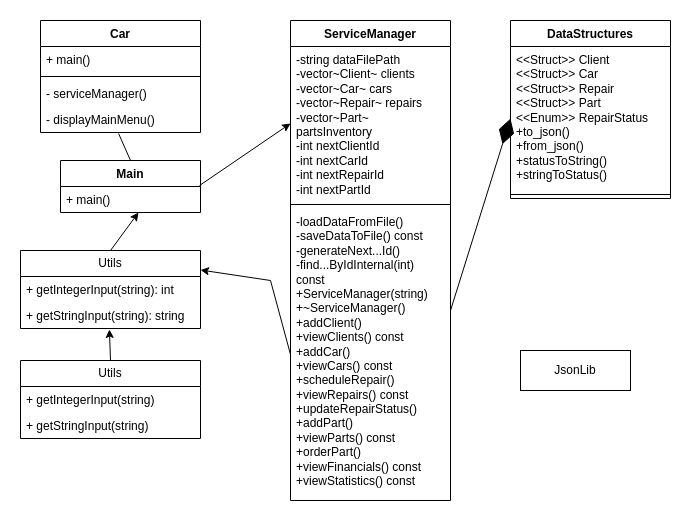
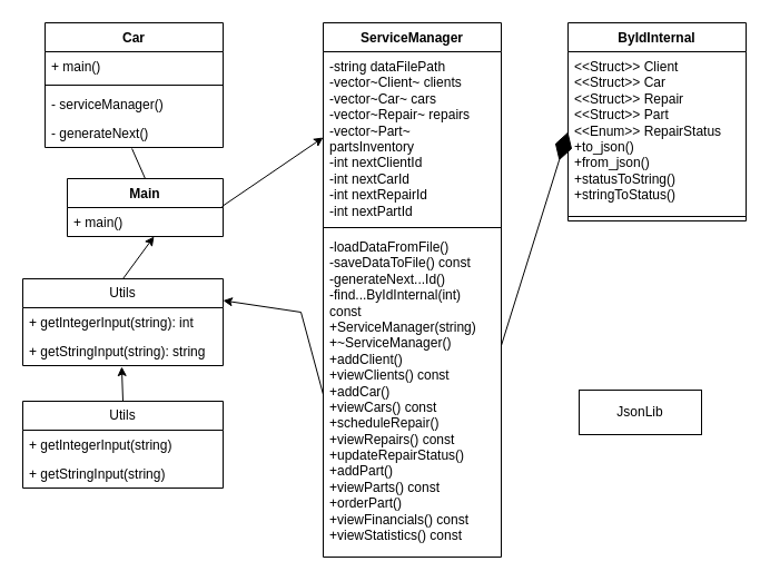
- <mxCell id="19" value="DataStructures" style="swimlane;fontStyle=1;align=center;verticalAlign=top;childLayout=stackLayout;horizontal=1;startSize=26;horizontalStack=0;resizeParent=1;resizeParentMax=0;resizeLast=0;collapsible=1;marginBottom=0;whiteSpace=wrap;html=1;" vertex="1" parent="1"><mxGeometry x="510" y="20" width="160" height="178" as="geometry" /></mxCell>
+ <mxCell id="19" value="ByIdInternal" style="swimlane;fontStyle=1;align=center;verticalAlign=top;childLayout=stackLayout;horizontal=1;startSize=26;horizontalStack=0;resizeParent=1;resizeParentMax=0;resizeLast=0;collapsible=1;marginBottom=0;whiteSpace=wrap;html=1;" vertex="1" parent="1"><mxGeometry x="510" y="20" width="160" height="178" as="geometry" /></mxCell>
- <mxCell id="11" value="- displayMainMenu()" style="text;strokeColor=none;fillColor=none;align=left;verticalAlign=top;spacingLeft=4;spacingRight=4;overflow=hidden;rotatable=0;points=[[0,0.5],[1,0.5]];portConstraint=eastwest;whiteSpace=wrap;html=1;" vertex="1" parent="7"><mxGeometry y="86" width="160" height="26" as="geometry" /></mxCell>
+ <mxCell id="11" value="- generateNext()" style="text;strokeColor=none;fillColor=none;align=left;verticalAlign=top;spacingLeft=4;spacingRight=4;overflow=hidden;rotatable=0;points=[[0,0.5],[1,0.5]];portConstraint=eastwest;whiteSpace=wrap;html=1;" vertex="1" parent="7"><mxGeometry y="86" width="160" height="26" as="geometry" /></mxCell>
